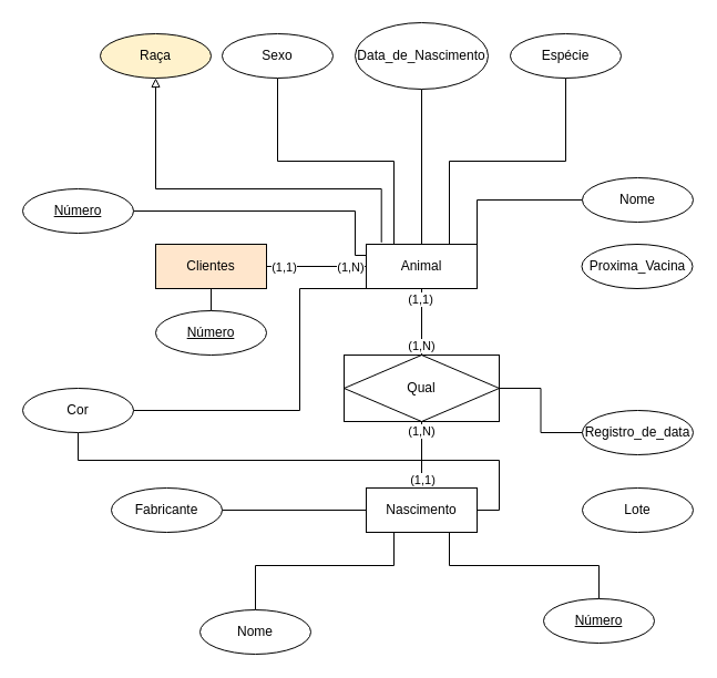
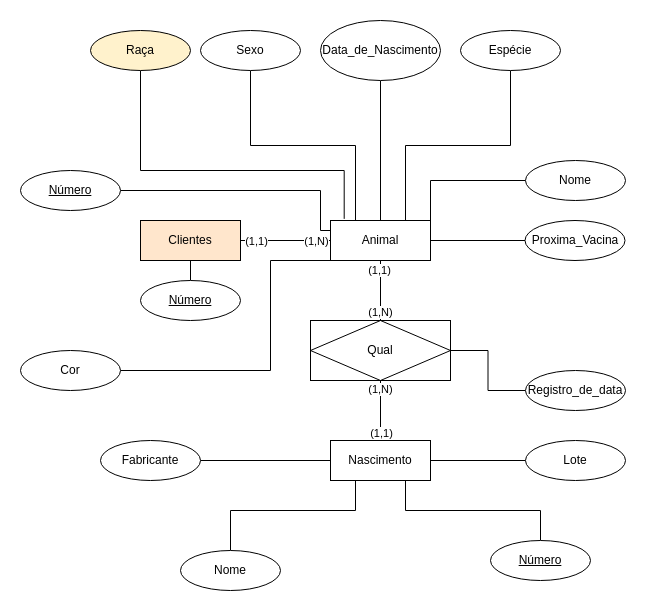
- <mxCell id="4" style="edgeStyle=orthogonalEdgeStyle;rounded=0;orthogonalLoop=1;jettySize=auto;html=1;exitX=0.137;exitY=-0.041;exitDx=0;exitDy=0;entryX=0.5;entryY=1;entryDx=0;entryDy=0;endArrow=block;endFill=0;exitPerimeter=0;" edge="1" parent="1" source="6" target="32"><mxGeometry relative="1" as="geometry"><Array as="points"><mxPoint x="344" y="170" /><mxPoint x="140" y="170" /></Array></mxGeometry></mxCell>
+ <mxCell id="4" style="edgeStyle=orthogonalEdgeStyle;rounded=0;orthogonalLoop=1;jettySize=auto;html=1;exitX=0.137;exitY=-0.041;exitDx=0;exitDy=0;entryX=0.5;entryY=1;entryDx=0;entryDy=0;endArrow=none;endFill=0;exitPerimeter=0;" edge="1" parent="1" source="6" target="32"><mxGeometry relative="1" as="geometry"><Array as="points"><mxPoint x="344" y="170" /><mxPoint x="140" y="170" /></Array></mxGeometry></mxCell>
+ <mxCell id="2" style="edgeStyle=orthogonalEdgeStyle;rounded=0;orthogonalLoop=1;jettySize=auto;html=1;exitX=1;exitY=0.5;exitDx=0;exitDy=0;endArrow=none;endFill=0;" edge="1" parent="1" source="6" target="27"><mxGeometry relative="1" as="geometry" /></mxCell>
- <mxCell id="22" style="edgeStyle=orthogonalEdgeStyle;rounded=0;orthogonalLoop=1;jettySize=auto;html=1;exitX=1;exitY=0.5;exitDx=0;exitDy=0;endArrow=none;endFill=0;" edge="1" parent="1" source="25" target="37"><mxGeometry relative="1" as="geometry" /></mxCell>
+ <mxCell id="22" style="edgeStyle=orthogonalEdgeStyle;rounded=0;orthogonalLoop=1;jettySize=auto;html=1;exitX=1;exitY=0.5;exitDx=0;exitDy=0;entryX=0;entryY=0.5;entryDx=0;entryDy=0;endArrow=none;endFill=0;" edge="1" parent="1" source="25" target="38"><mxGeometry relative="1" as="geometry" /></mxCell>
